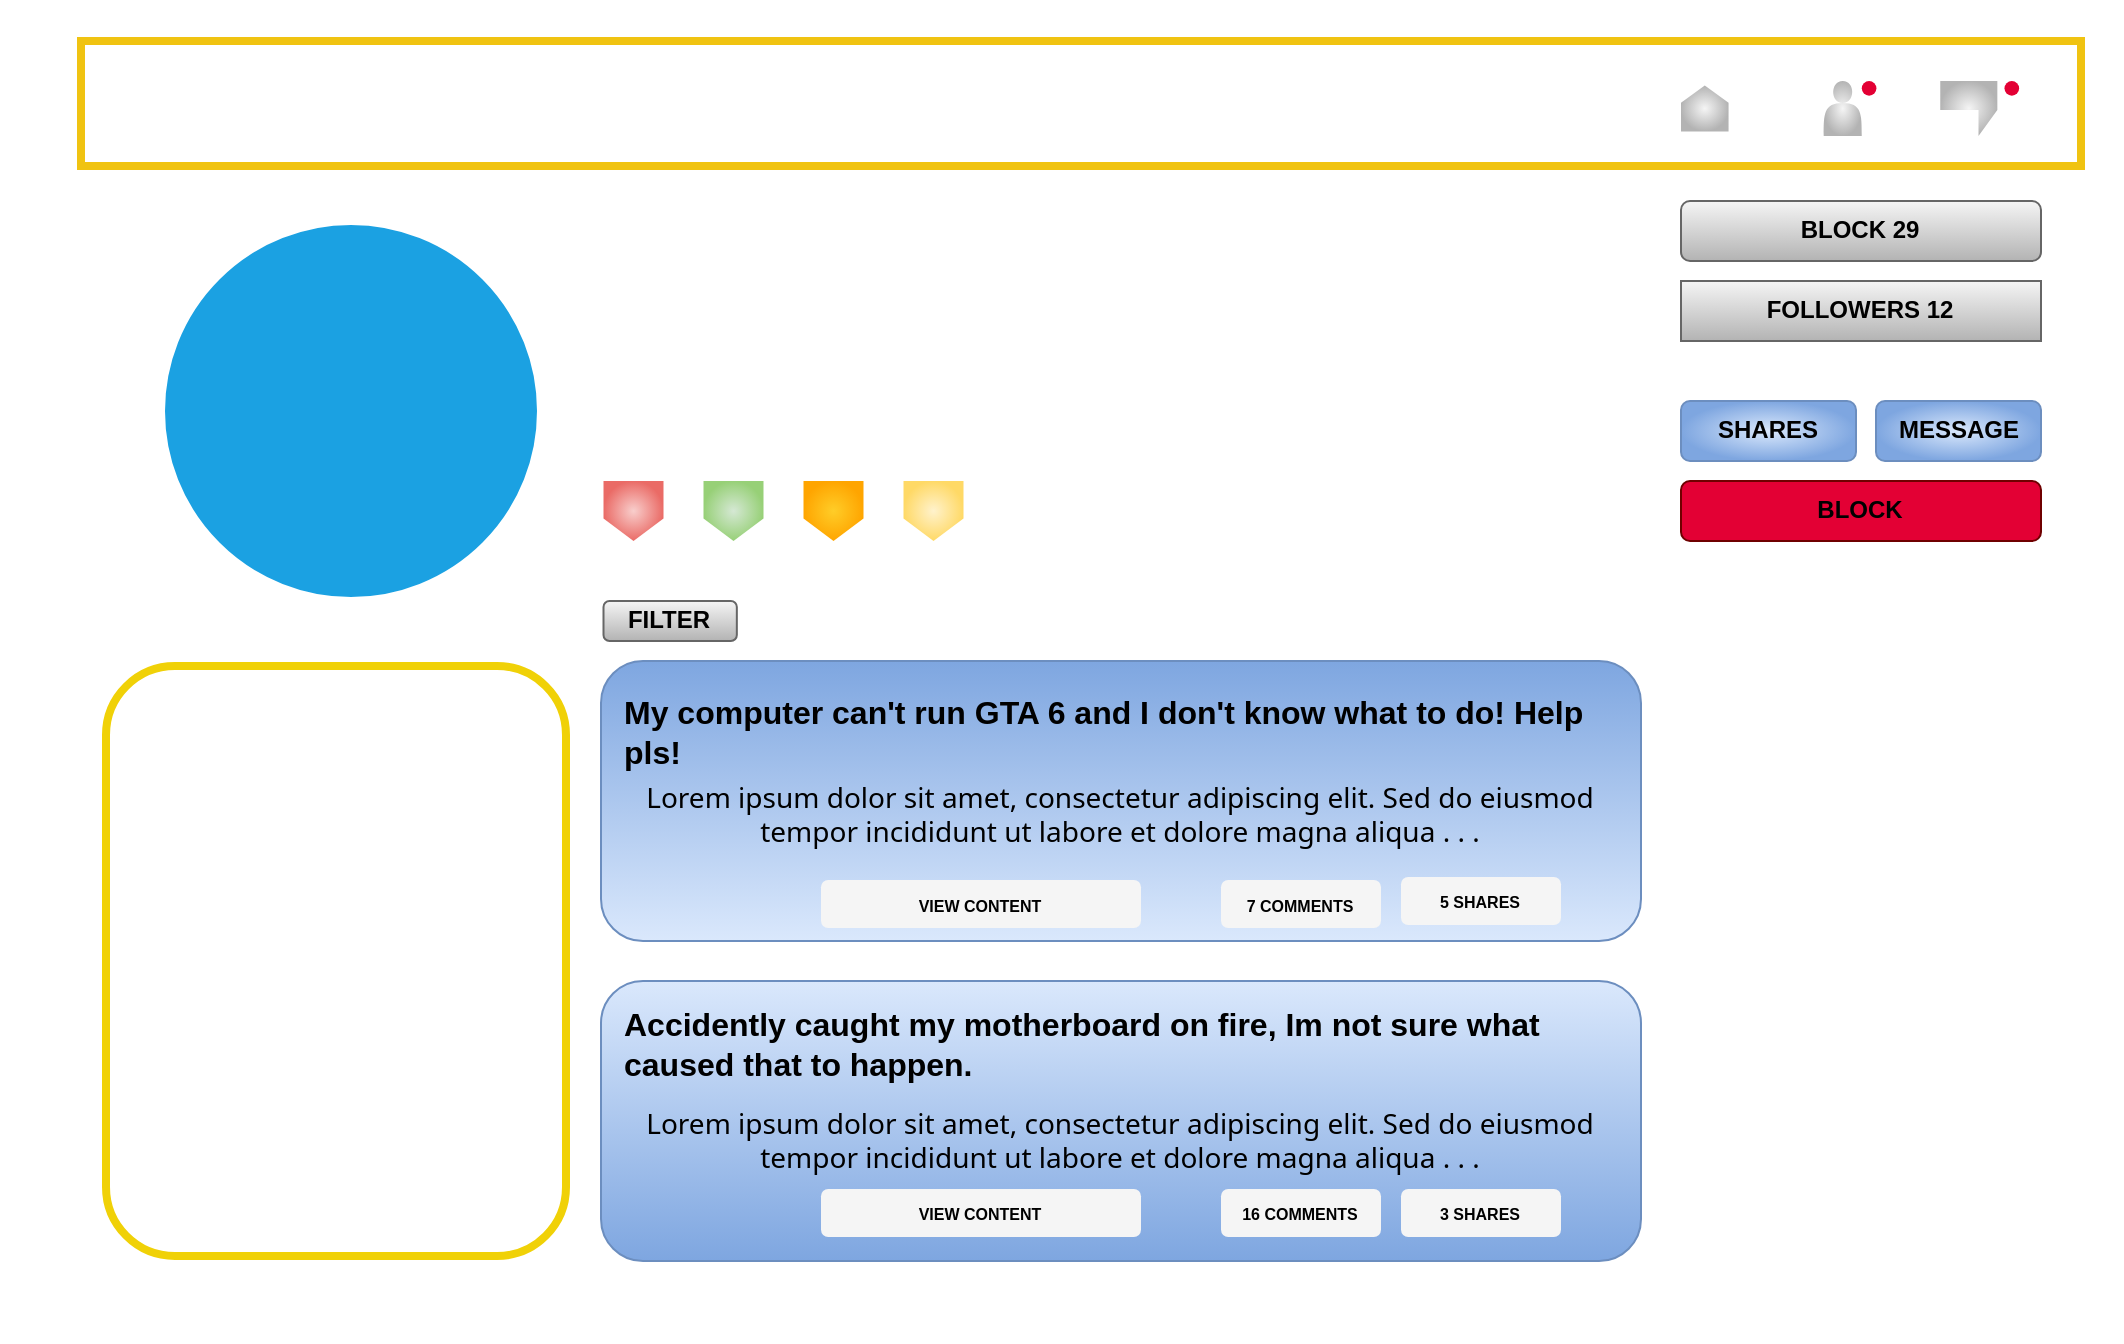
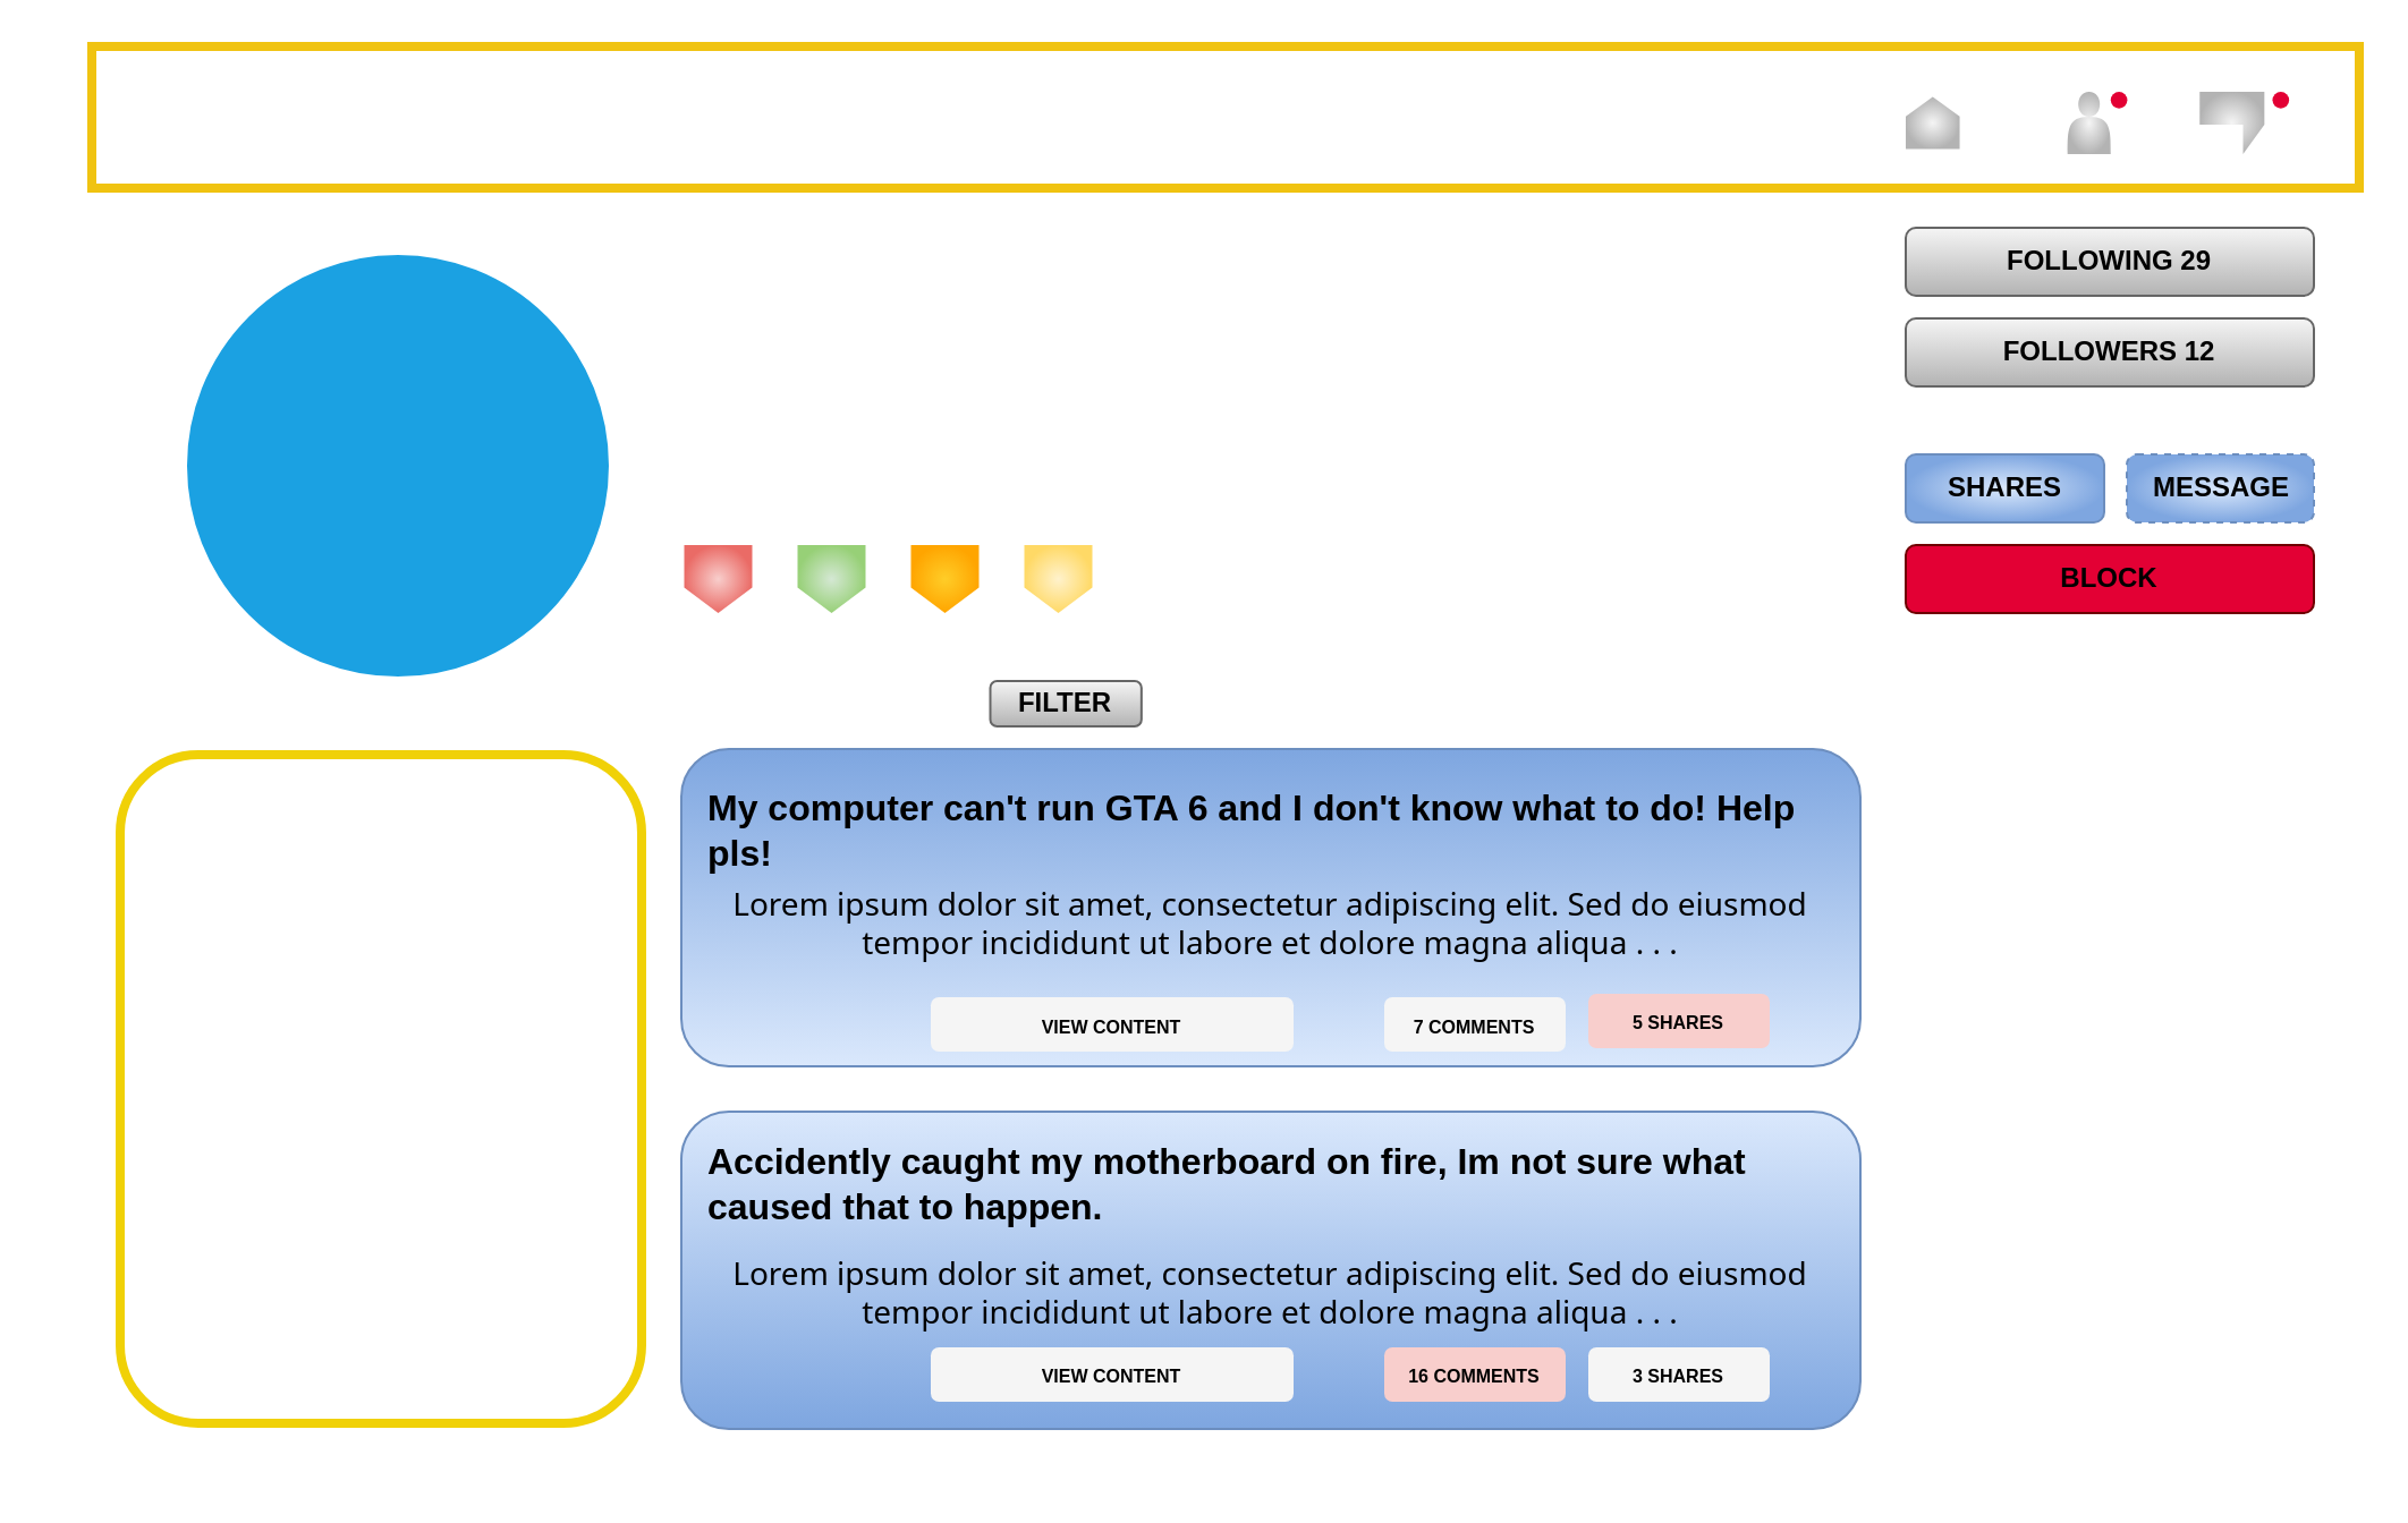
- <mxCell id="33" value="&lt;b&gt;&lt;font color=&quot;#000000&quot;&gt;BLOCK 29&lt;/font&gt;&lt;/b&gt;" style="whiteSpace=wrap;html=1;rounded=1;fillColor=#f5f5f5;strokeColor=#666666;gradientColor=#b3b3b3;" parent="31" vertex="1"><mxGeometry width="180" height="30" as="geometry" /></mxCell>
+ <mxCell id="33" value="&lt;b&gt;&lt;font color=&quot;#000000&quot;&gt;FOLLOWING 29&lt;/font&gt;&lt;/b&gt;" style="whiteSpace=wrap;html=1;rounded=1;fillColor=#f5f5f5;strokeColor=#666666;gradientColor=#b3b3b3;" parent="31" vertex="1"><mxGeometry width="180" height="30" as="geometry" /></mxCell>
- <mxCell id="34" value="&lt;b&gt;&lt;font color=&quot;#000000&quot;&gt;FOLLOWERS 12&lt;/font&gt;&lt;/b&gt;" style="whiteSpace=wrap;html=1;fillColor=#f5f5f5;strokeColor=#666666;gradientColor=#b3b3b3;rounded=0;" parent="31" vertex="1"><mxGeometry y="40" width="180" height="30" as="geometry" /></mxCell>
+ <mxCell id="34" value="&lt;b&gt;&lt;font color=&quot;#000000&quot;&gt;FOLLOWERS 12&lt;/font&gt;&lt;/b&gt;" style="whiteSpace=wrap;html=1;rounded=1;fillColor=#f5f5f5;strokeColor=#666666;gradientColor=#b3b3b3;" parent="31" vertex="1"><mxGeometry y="40" width="180" height="30" as="geometry" /></mxCell>
- <mxCell id="32" value="&lt;b&gt;MESSAGE&lt;/b&gt;" style="whiteSpace=wrap;html=1;rounded=1;fillColor=#dae8fc;strokeColor=#6c8ebf;gradientColor=#7ea6e0;gradientDirection=radial;" parent="31" vertex="1"><mxGeometry x="97.5" y="100" width="82.5" height="30" as="geometry" /></mxCell>
+ <mxCell id="32" value="&lt;b&gt;MESSAGE&lt;/b&gt;" style="whiteSpace=wrap;html=1;rounded=1;fillColor=#dae8fc;strokeColor=#6c8ebf;gradientColor=#7ea6e0;gradientDirection=radial;dashed=1;" parent="31" vertex="1"><mxGeometry x="97.5" y="100" width="82.5" height="30" as="geometry" /></mxCell>
- <mxCell id="15" value="&lt;font color=&quot;#000000&quot;&gt;&lt;b&gt;FILTER&lt;/b&gt;&lt;/font&gt;" style="whiteSpace=wrap;html=1;rounded=1;fillColor=#f5f5f5;strokeColor=#666666;gradientColor=#b3b3b3;" parent="1" vertex="1"><mxGeometry x="301.25" y="300" width="66.67" height="20" as="geometry" /></mxCell>
+ <mxCell id="15" value="&lt;font color=&quot;#000000&quot;&gt;&lt;b&gt;FILTER&lt;/b&gt;&lt;/font&gt;" style="whiteSpace=wrap;html=1;rounded=1;fillColor=#f5f5f5;strokeColor=#666666;gradientColor=#b3b3b3;" parent="1" vertex="1"><mxGeometry x="436.25" y="300" width="66.67" height="20" as="geometry" /></mxCell>
- <mxCell id="11" value="&lt;p style=&quot;line-height: 100%;&quot;&gt;&lt;font color=&quot;#000000&quot; style=&quot;font-size: 8px;&quot;&gt;&lt;b&gt;5 SHARES&lt;/b&gt;&lt;/font&gt;&lt;/p&gt;" style="whiteSpace=wrap;html=1;rounded=1;labelBackgroundColor=none;fillStyle=solid;strokeColor=none;strokeWidth=4;fontSize=14;fillColor=#f5f5f5;gradientDirection=radial;fontColor=#333333;" parent="3" vertex="1"><mxGeometry x="400" y="108" width="80" height="24" as="geometry" /></mxCell>
+ <mxCell id="11" value="&lt;p style=&quot;line-height: 100%;&quot;&gt;&lt;font color=&quot;#000000&quot; style=&quot;font-size: 8px;&quot;&gt;&lt;b&gt;5 SHARES&lt;/b&gt;&lt;/font&gt;&lt;/p&gt;" style="whiteSpace=wrap;html=1;rounded=1;labelBackgroundColor=none;fillStyle=solid;strokeColor=none;strokeWidth=4;fontSize=14;fillColor=#f8cecc;gradientDirection=radial;fontColor=#333333;" parent="3" vertex="1"><mxGeometry x="400" y="108" width="80" height="24" as="geometry" /></mxCell>
- <mxCell id="10" value="&lt;p style=&quot;line-height: 100%;&quot;&gt;&lt;font color=&quot;#000000&quot; style=&quot;font-size: 8px;&quot;&gt;&lt;b&gt;16 COMMENTS&lt;/b&gt;&lt;/font&gt;&lt;/p&gt;" style="whiteSpace=wrap;html=1;rounded=1;labelBackgroundColor=none;fillStyle=solid;strokeColor=none;strokeWidth=4;fontSize=14;fillColor=#f5f5f5;gradientDirection=radial;fontColor=#333333;" parent="3" vertex="1"><mxGeometry x="310" y="264" width="80" height="24" as="geometry" /></mxCell>
+ <mxCell id="10" value="&lt;p style=&quot;line-height: 100%;&quot;&gt;&lt;font color=&quot;#000000&quot; style=&quot;font-size: 8px;&quot;&gt;&lt;b&gt;16 COMMENTS&lt;/b&gt;&lt;/font&gt;&lt;/p&gt;" style="whiteSpace=wrap;html=1;rounded=1;labelBackgroundColor=none;fillStyle=solid;strokeColor=none;strokeWidth=4;fontSize=14;fillColor=#f8cecc;gradientDirection=radial;fontColor=#333333;" parent="3" vertex="1"><mxGeometry x="310" y="264" width="80" height="24" as="geometry" /></mxCell>
